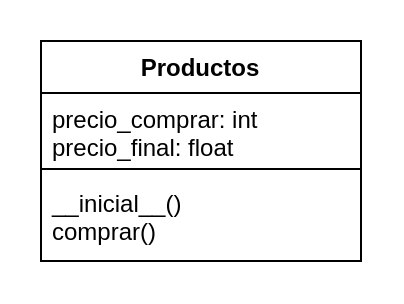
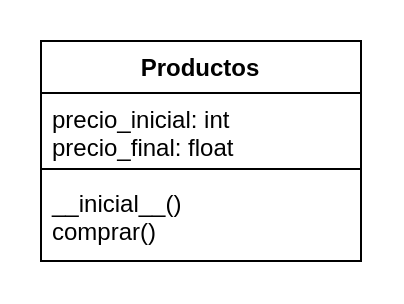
- <mxCell id="3" value="precio_comprar: int&#10;precio_final: float" style="text;strokeColor=none;fillColor=none;align=left;verticalAlign=top;spacingLeft=4;spacingRight=4;overflow=hidden;rotatable=0;points=[[0,0.5],[1,0.5]];portConstraint=eastwest;" vertex="1" parent="2"><mxGeometry y="26" width="160" height="34" as="geometry" /></mxCell>
+ <mxCell id="3" value="precio_inicial: int&#10;precio_final: float" style="text;strokeColor=none;fillColor=none;align=left;verticalAlign=top;spacingLeft=4;spacingRight=4;overflow=hidden;rotatable=0;points=[[0,0.5],[1,0.5]];portConstraint=eastwest;" vertex="1" parent="2"><mxGeometry y="26" width="160" height="34" as="geometry" /></mxCell>
